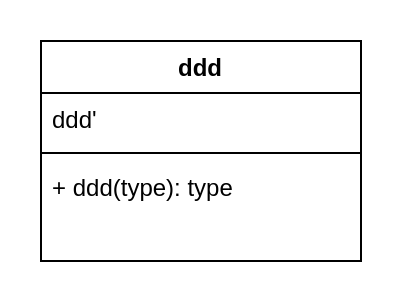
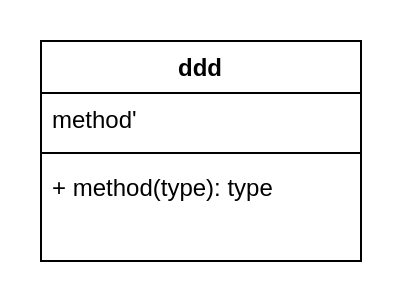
- <mxCell id="3" value="ddd'&#10;" style="text;strokeColor=none;fillColor=none;align=left;verticalAlign=top;spacingLeft=4;spacingRight=4;overflow=hidden;rotatable=0;points=[[0,0.5],[1,0.5]];portConstraint=eastwest;" vertex="1" parent="2"><mxGeometry y="26" width="160" height="26" as="geometry" /></mxCell>
+ <mxCell id="3" value="method'&#10;" style="text;strokeColor=none;fillColor=none;align=left;verticalAlign=top;spacingLeft=4;spacingRight=4;overflow=hidden;rotatable=0;points=[[0,0.5],[1,0.5]];portConstraint=eastwest;" vertex="1" parent="2"><mxGeometry y="26" width="160" height="26" as="geometry" /></mxCell>
- <mxCell id="5" value="+ ddd(type): type" style="text;strokeColor=none;fillColor=none;align=left;verticalAlign=top;spacingLeft=4;spacingRight=4;overflow=hidden;rotatable=0;points=[[0,0.5],[1,0.5]];portConstraint=eastwest;" vertex="1" parent="2"><mxGeometry y="60" width="160" height="50" as="geometry" /></mxCell>
+ <mxCell id="5" value="+ method(type): type" style="text;strokeColor=none;fillColor=none;align=left;verticalAlign=top;spacingLeft=4;spacingRight=4;overflow=hidden;rotatable=0;points=[[0,0.5],[1,0.5]];portConstraint=eastwest;" vertex="1" parent="2"><mxGeometry y="60" width="160" height="50" as="geometry" /></mxCell>
